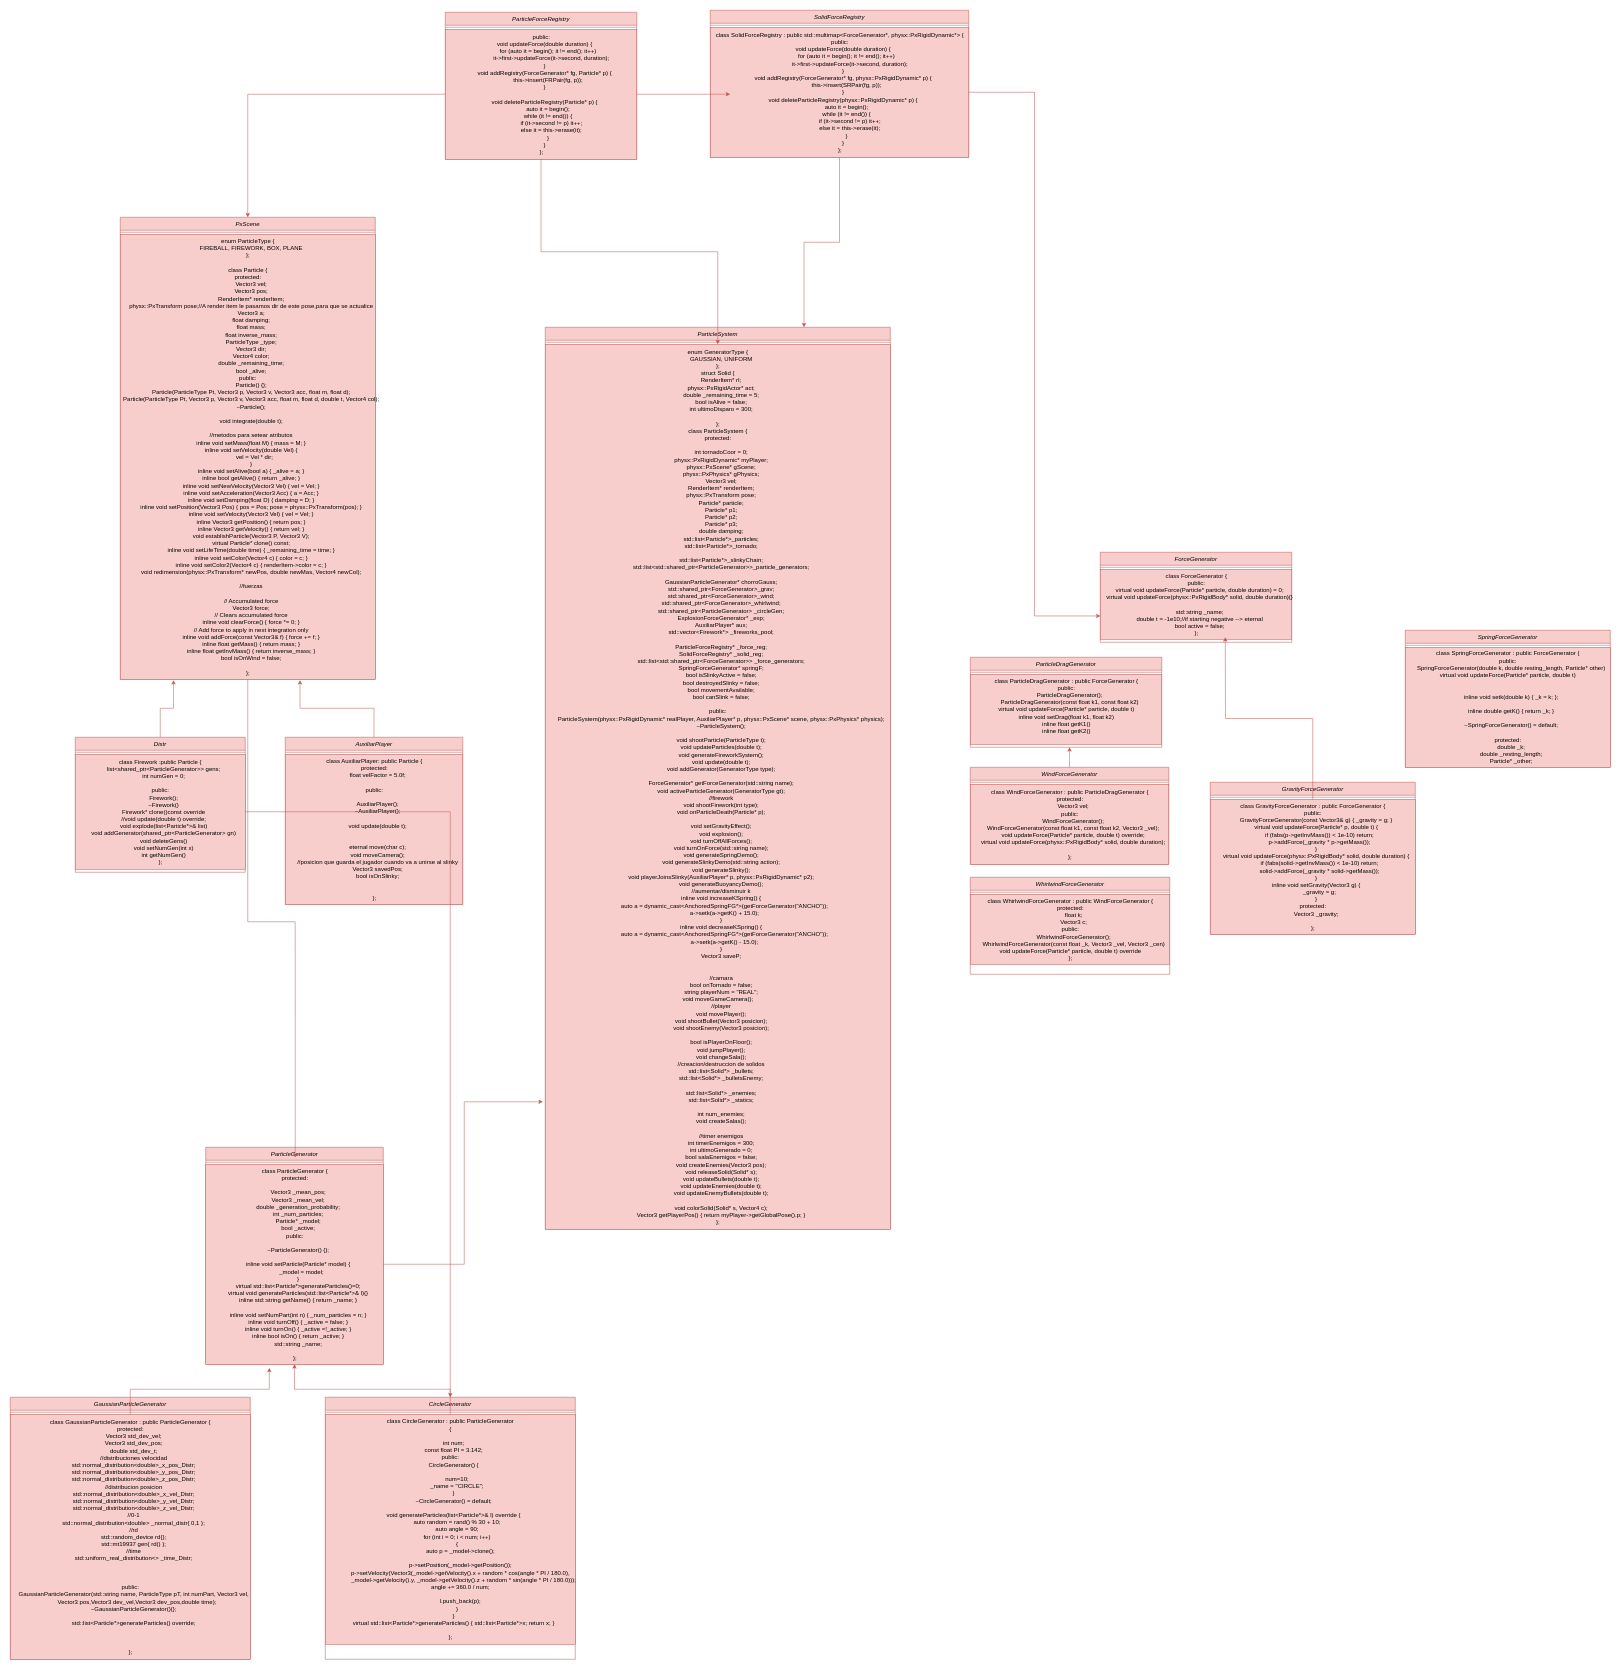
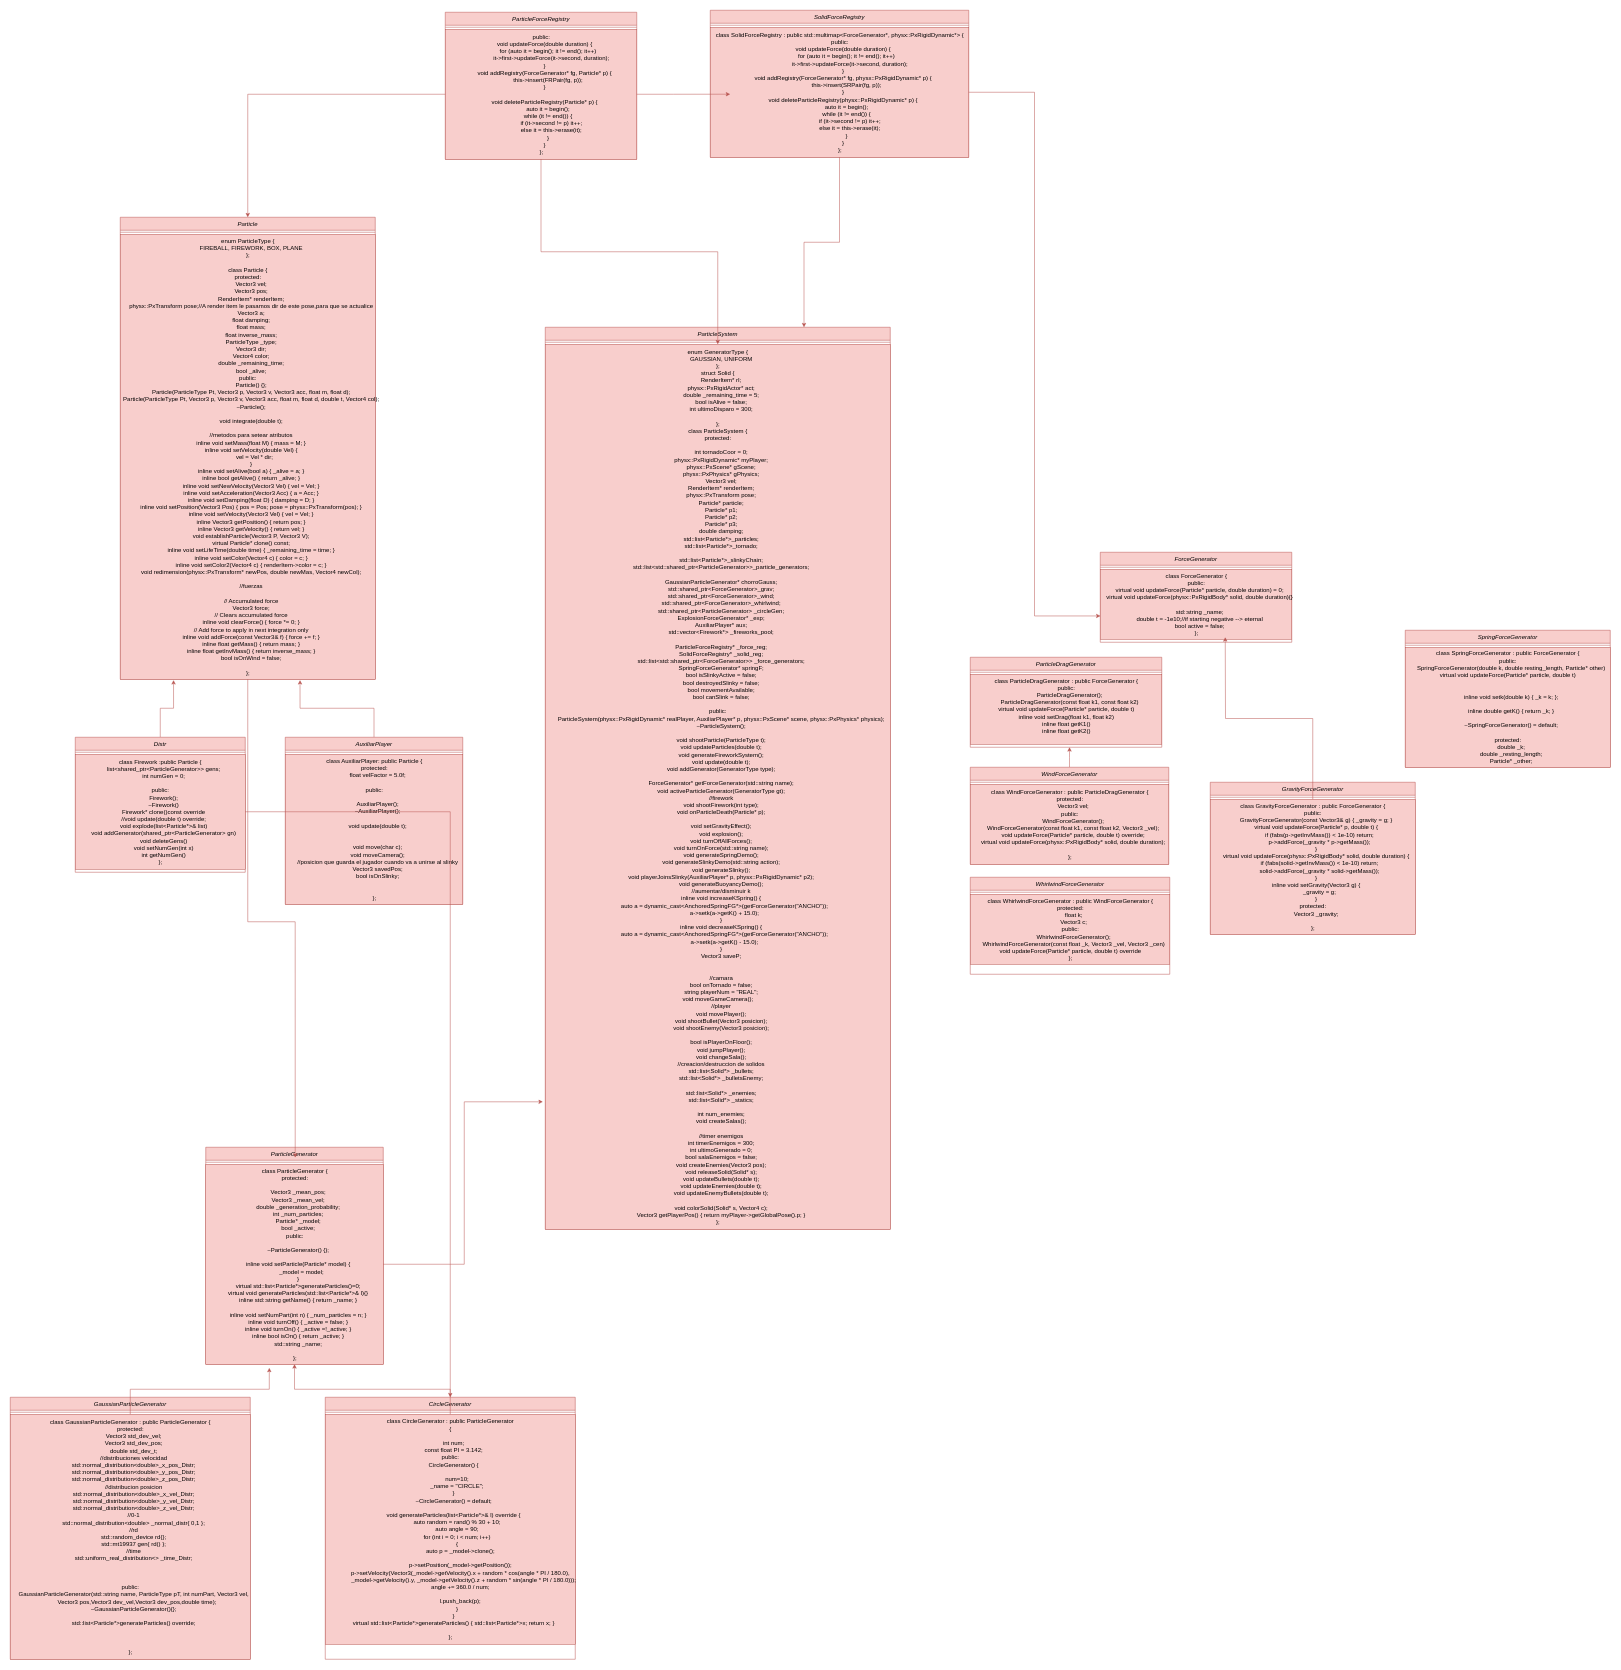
- <mxCell id="2" value="PxScene" style="swimlane;fontStyle=2;align=center;verticalAlign=top;childLayout=stackLayout;horizontal=1;startSize=26;horizontalStack=0;resizeParent=1;resizeLast=0;collapsible=1;marginBottom=0;rounded=0;shadow=0;strokeWidth=1;fillColor=#f8cecc;strokeColor=#b85450;" parent="1" vertex="1"><mxGeometry x="240" y="434" width="510" height="924" as="geometry"><mxRectangle x="230" y="140" width="160" height="26" as="alternateBounds" /></mxGeometry></mxCell>
+ <mxCell id="2" value="Particle" style="swimlane;fontStyle=2;align=center;verticalAlign=top;childLayout=stackLayout;horizontal=1;startSize=26;horizontalStack=0;resizeParent=1;resizeLast=0;collapsible=1;marginBottom=0;rounded=0;shadow=0;strokeWidth=1;fillColor=#f8cecc;strokeColor=#b85450;" parent="1" vertex="1"><mxGeometry x="240" y="434" width="510" height="924" as="geometry"><mxRectangle x="230" y="140" width="160" height="26" as="alternateBounds" /></mxGeometry></mxCell>
- <mxCell id="12" value="class AuxiliarPlayer: public Particle {&lt;br&gt;protected:&lt;br&gt;&amp;nbsp;&amp;nbsp; &amp;nbsp;float velFactor = 5.0f;&lt;br&gt;&amp;nbsp;&amp;nbsp; &amp;nbsp;&lt;br&gt;public:&lt;br&gt;&amp;nbsp;&amp;nbsp; &amp;nbsp;&lt;br&gt;&amp;nbsp;&amp;nbsp; &amp;nbsp;AuxiliarPlayer();&lt;br&gt;&amp;nbsp;&amp;nbsp; &amp;nbsp;~AuxiliarPlayer();&lt;br&gt;&lt;br&gt;&amp;nbsp;&amp;nbsp; &amp;nbsp;void update(double t);&lt;br&gt;&lt;br&gt;&lt;br&gt;&amp;nbsp;&amp;nbsp; &amp;nbsp;eternal move(char c);&lt;br&gt;&amp;nbsp;&amp;nbsp; &amp;nbsp;void moveCamera();&lt;br&gt;&amp;nbsp;&amp;nbsp; &amp;nbsp;//posicion que guarda el jugador cuando va a unirse al slinky&lt;br&gt;&amp;nbsp;&amp;nbsp; &amp;nbsp;Vector3 savedPos;&lt;br&gt;&amp;nbsp;&amp;nbsp; &amp;nbsp;bool isOnSlinky;&lt;br&gt;&lt;br&gt;&amp;nbsp;&amp;nbsp; &amp;nbsp;&lt;br&gt;};" style="text;html=1;align=center;verticalAlign=middle;resizable=0;points=[];autosize=1;strokeColor=#b85450;fillColor=#f8cecc;" parent="10" vertex="1"><mxGeometry y="34" width="355" height="300" as="geometry" /></mxCell>
+ <mxCell id="12" value="class AuxiliarPlayer: public Particle {&lt;br&gt;protected:&lt;br&gt;&amp;nbsp;&amp;nbsp; &amp;nbsp;float velFactor = 5.0f;&lt;br&gt;&amp;nbsp;&amp;nbsp; &amp;nbsp;&lt;br&gt;public:&lt;br&gt;&amp;nbsp;&amp;nbsp; &amp;nbsp;&lt;br&gt;&amp;nbsp;&amp;nbsp; &amp;nbsp;AuxiliarPlayer();&lt;br&gt;&amp;nbsp;&amp;nbsp; &amp;nbsp;~AuxiliarPlayer();&lt;br&gt;&lt;br&gt;&amp;nbsp;&amp;nbsp; &amp;nbsp;void update(double t);&lt;br&gt;&lt;br&gt;&lt;br&gt;&amp;nbsp;&amp;nbsp; &amp;nbsp;void move(char c);&lt;br&gt;&amp;nbsp;&amp;nbsp; &amp;nbsp;void moveCamera();&lt;br&gt;&amp;nbsp;&amp;nbsp; &amp;nbsp;//posicion que guarda el jugador cuando va a unirse al slinky&lt;br&gt;&amp;nbsp;&amp;nbsp; &amp;nbsp;Vector3 savedPos;&lt;br&gt;&amp;nbsp;&amp;nbsp; &amp;nbsp;bool isOnSlinky;&lt;br&gt;&lt;br&gt;&amp;nbsp;&amp;nbsp; &amp;nbsp;&lt;br&gt;};" style="text;html=1;align=center;verticalAlign=middle;resizable=0;points=[];autosize=1;strokeColor=#b85450;fillColor=#f8cecc;" parent="10" vertex="1"><mxGeometry y="34" width="355" height="300" as="geometry" /></mxCell>
